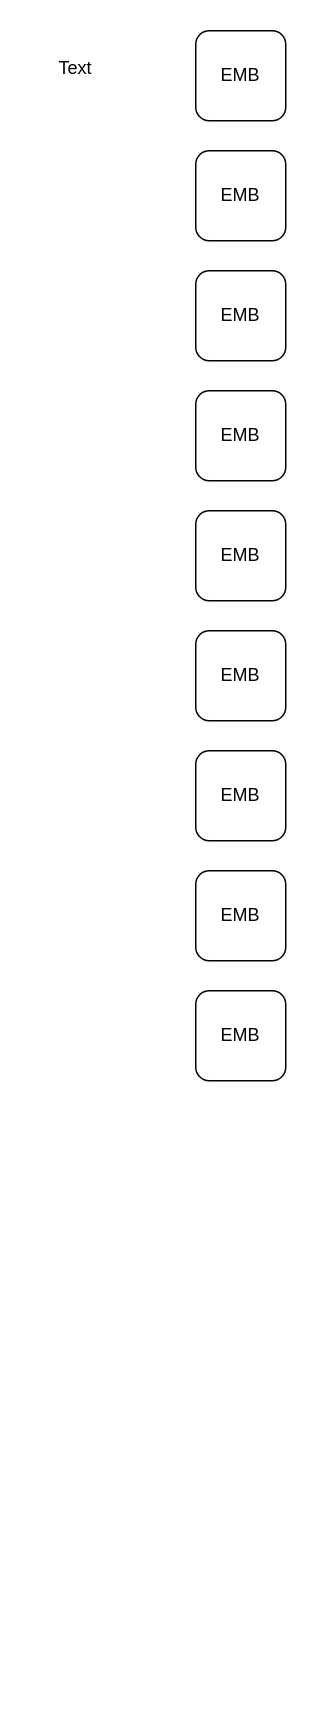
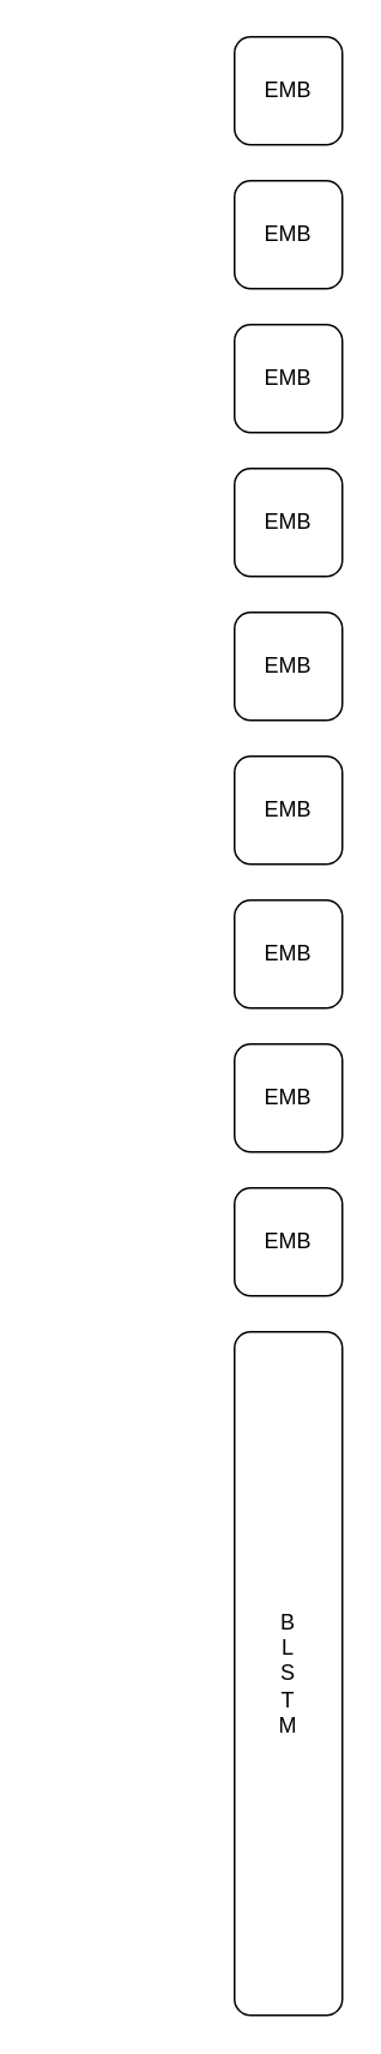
- <mxCell id="12" value="Text" style="text;html=1;strokeColor=none;fillColor=none;align=center;verticalAlign=middle;whiteSpace=wrap;rounded=0;" vertex="1" parent="1"><mxGeometry x="20" y="30" width="60" height="30" as="geometry" /></mxCell>
+ <mxCell id="2" value="B&lt;br&gt;L&lt;br&gt;S&lt;br&gt;T&lt;br&gt;M" style="rounded=1;whiteSpace=wrap;html=1;" vertex="1" parent="1"><mxGeometry x="130" y="740" width="60" height="380" as="geometry" /></mxCell>
